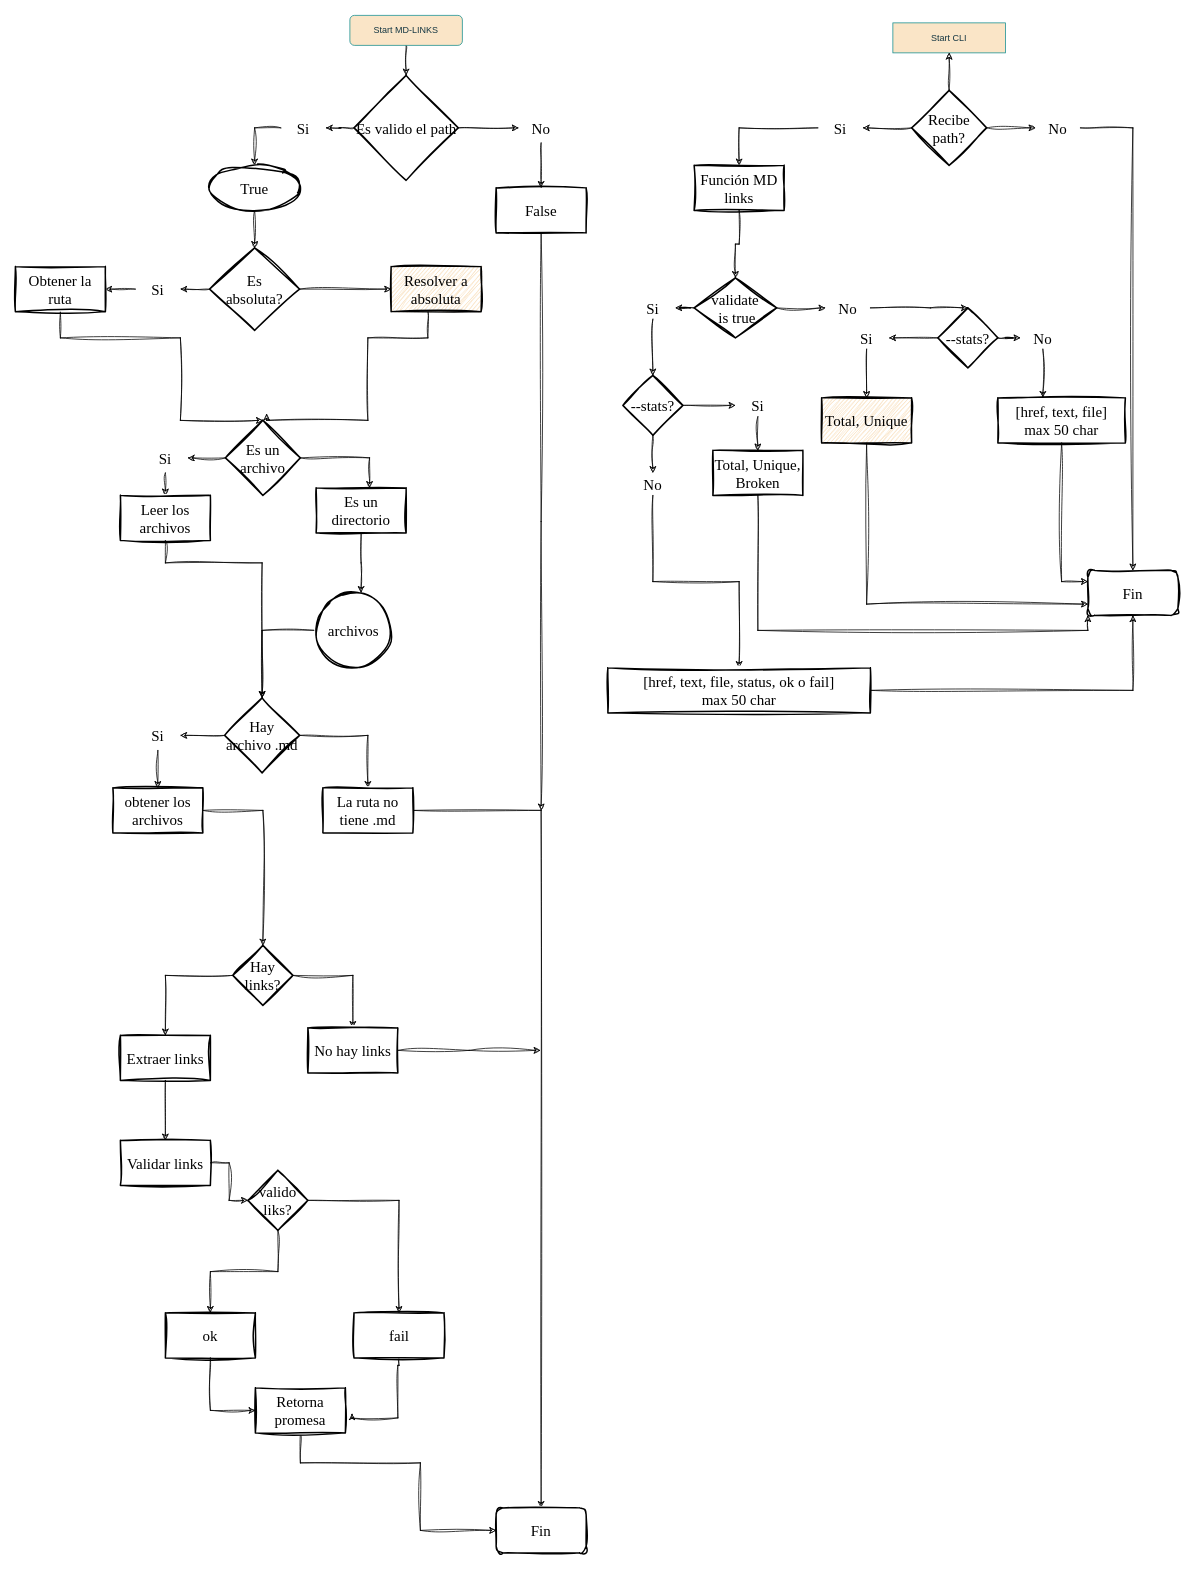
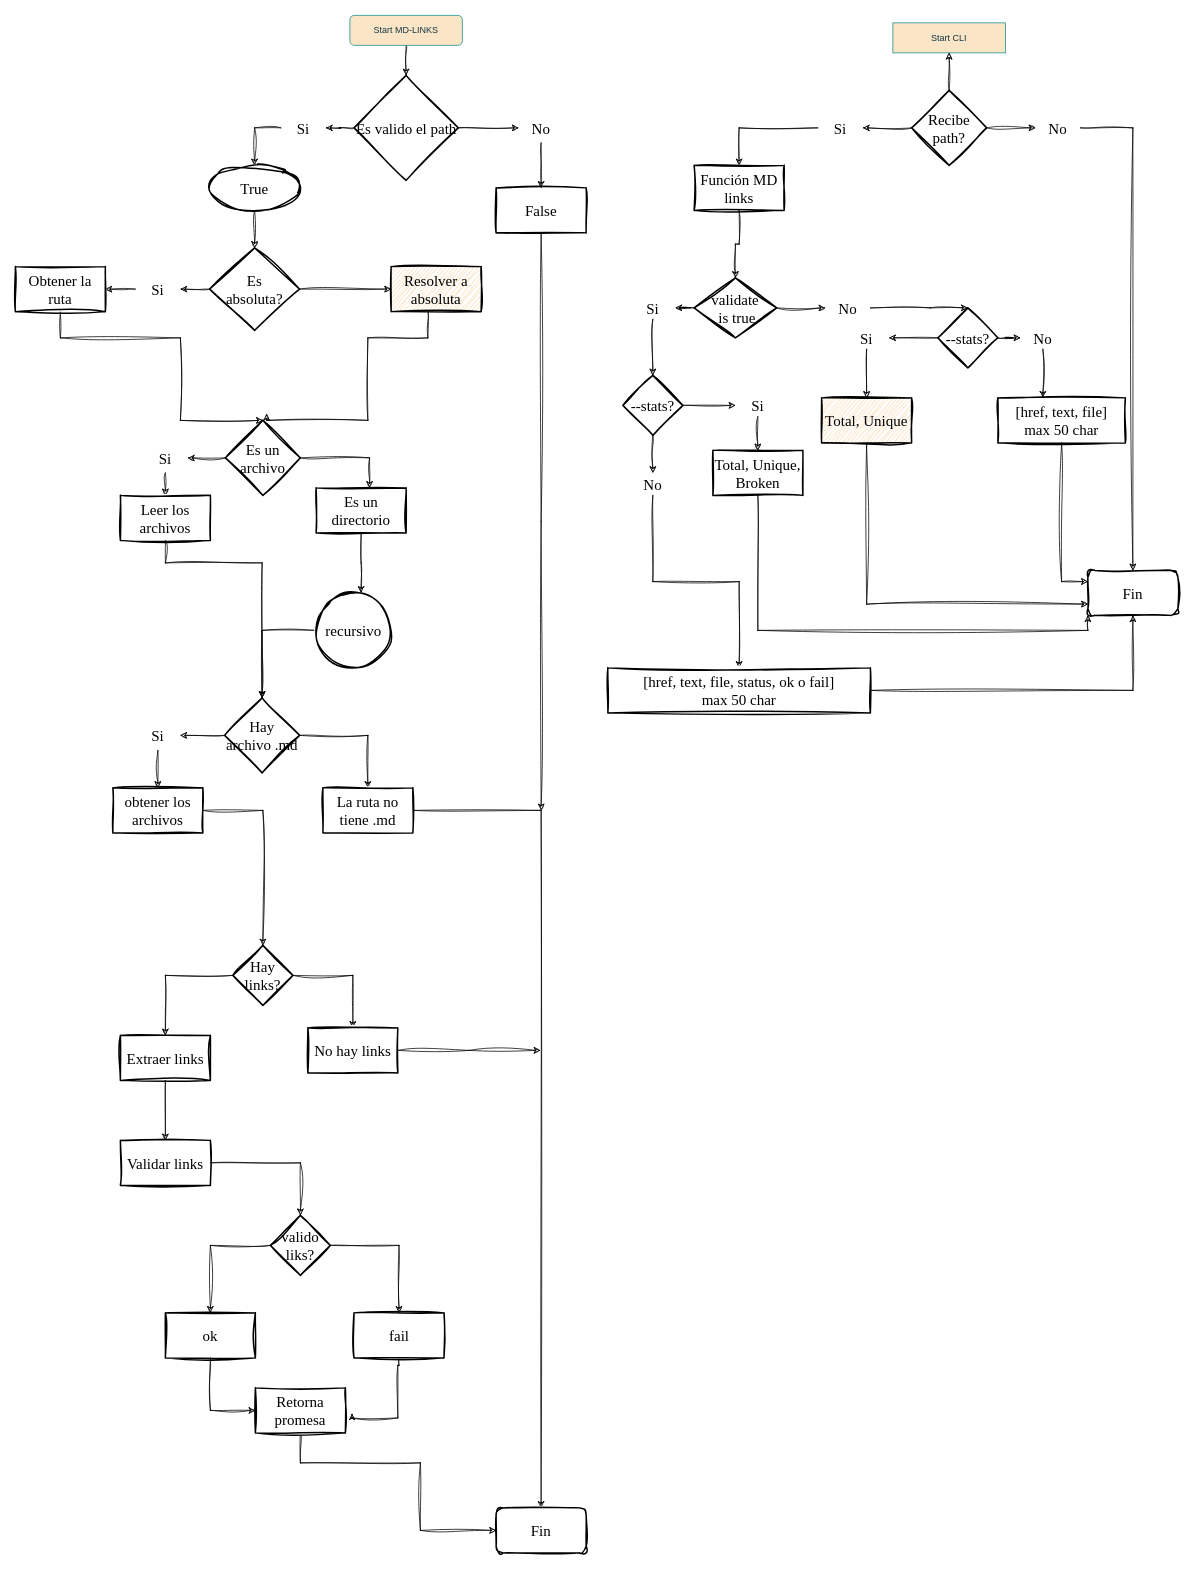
- <mxCell id="23" value="archivos" style="strokeWidth=2;html=1;shape=mxgraph.flowchart.start_2;whiteSpace=wrap;sketch=1;hachureGap=4;jiggle=2;curveFitting=1;fontFamily=Architects Daughter;fontSource=https%3A%2F%2Ffonts.googleapis.com%2Fcss%3Ffamily%3DArchitects%2BDaughter;fontSize=20;" vertex="1" parent="1"><mxGeometry x="421" y="790" width="100" height="100" as="geometry" /></mxCell>
+ <mxCell id="23" value="recursivo" style="strokeWidth=2;html=1;shape=mxgraph.flowchart.start_2;whiteSpace=wrap;sketch=1;hachureGap=4;jiggle=2;curveFitting=1;fontFamily=Architects Daughter;fontSource=https%3A%2F%2Ffonts.googleapis.com%2Fcss%3Ffamily%3DArchitects%2BDaughter;fontSize=20;" vertex="1" parent="1"><mxGeometry x="421" y="790" width="100" height="100" as="geometry" /></mxCell>
- <mxCell id="42" value="valido liks?" style="rhombus;whiteSpace=wrap;html=1;fontSize=20;fontFamily=Architects Daughter;strokeWidth=2;sketch=1;hachureGap=4;jiggle=2;curveFitting=1;fontSource=https%3A%2F%2Ffonts.googleapis.com%2Fcss%3Ffamily%3DArchitects%2BDaughter;" vertex="1" parent="1"><mxGeometry x="330" y="1560" width="80" height="80" as="geometry" /></mxCell>
+ <mxCell id="42" value="valido liks?" style="rhombus;whiteSpace=wrap;html=1;fontSize=20;fontFamily=Architects Daughter;strokeWidth=2;sketch=1;hachureGap=4;jiggle=2;curveFitting=1;fontSource=https%3A%2F%2Ffonts.googleapis.com%2Fcss%3Ffamily%3DArchitects%2BDaughter;" vertex="1" parent="1"><mxGeometry x="360" y="1620" width="80" height="80" as="geometry" /></mxCell>
